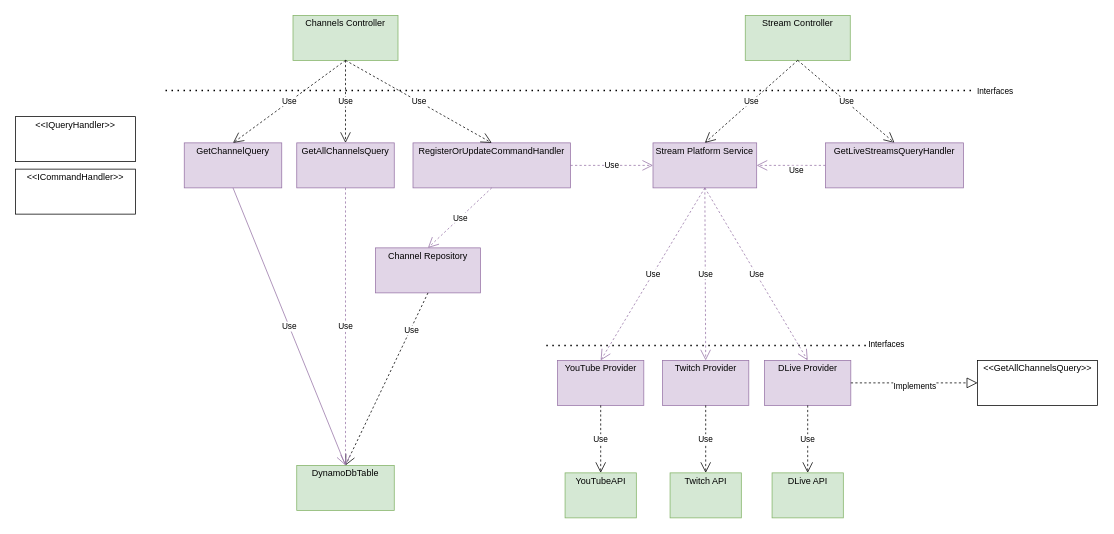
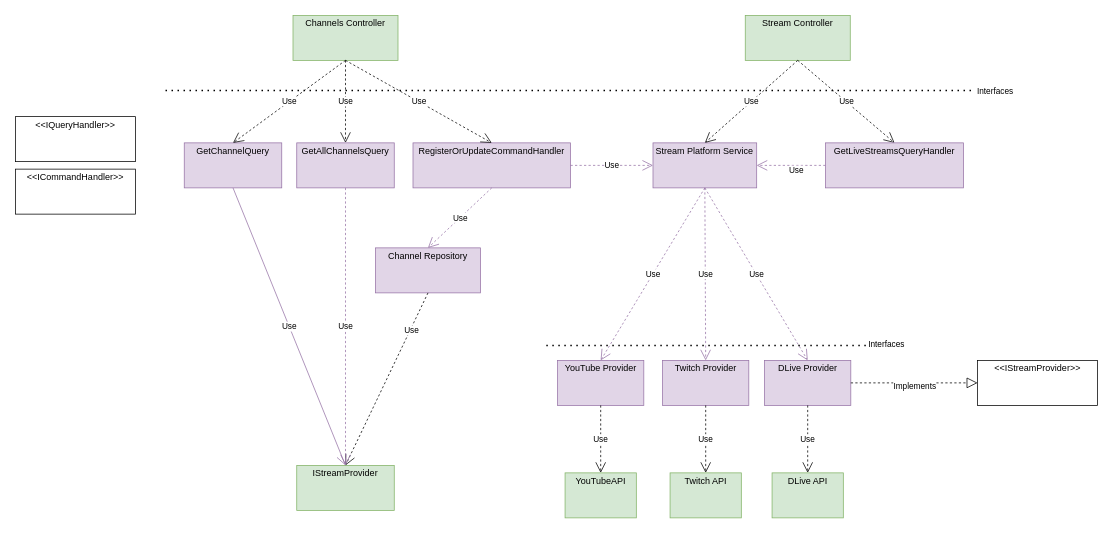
- <mxCell id="30" value="&lt;p style=&quot;margin: 0px ; margin-top: 4px ; text-align: center&quot;&gt;&amp;lt;&amp;lt;GetAllChannelsQuery&amp;gt;&amp;gt;&lt;/p&gt;" style="verticalAlign=top;align=left;overflow=fill;fontSize=12;fontFamily=Helvetica;html=1;labelBackgroundColor=none;" parent="1" vertex="1"><mxGeometry x="1302.75" y="480" width="160" height="60" as="geometry" /></mxCell>
+ <mxCell id="30" value="&lt;p style=&quot;margin: 0px ; margin-top: 4px ; text-align: center&quot;&gt;&amp;lt;&amp;lt;IStreamProvider&amp;gt;&amp;gt;&lt;/p&gt;" style="verticalAlign=top;align=left;overflow=fill;fontSize=12;fontFamily=Helvetica;html=1;labelBackgroundColor=none;" parent="1" vertex="1"><mxGeometry x="1302.75" y="480" width="160" height="60" as="geometry" /></mxCell>
- <mxCell id="9" value="&lt;p style=&quot;margin: 0px ; margin-top: 4px ; text-align: center&quot;&gt;DynamoDbTable&lt;/p&gt;" style="verticalAlign=top;align=left;overflow=fill;fontSize=12;fontFamily=Helvetica;html=1;labelBackgroundColor=none;fillColor=#d5e8d4;strokeColor=#82b366;" parent="1" vertex="1"><mxGeometry x="395" y="620" width="130" height="60" as="geometry" /></mxCell>
+ <mxCell id="9" value="&lt;p style=&quot;margin: 0px ; margin-top: 4px ; text-align: center&quot;&gt;IStreamProvider&lt;/p&gt;" style="verticalAlign=top;align=left;overflow=fill;fontSize=12;fontFamily=Helvetica;html=1;labelBackgroundColor=none;fillColor=#d5e8d4;strokeColor=#82b366;" parent="1" vertex="1"><mxGeometry x="395" y="620" width="130" height="60" as="geometry" /></mxCell>
